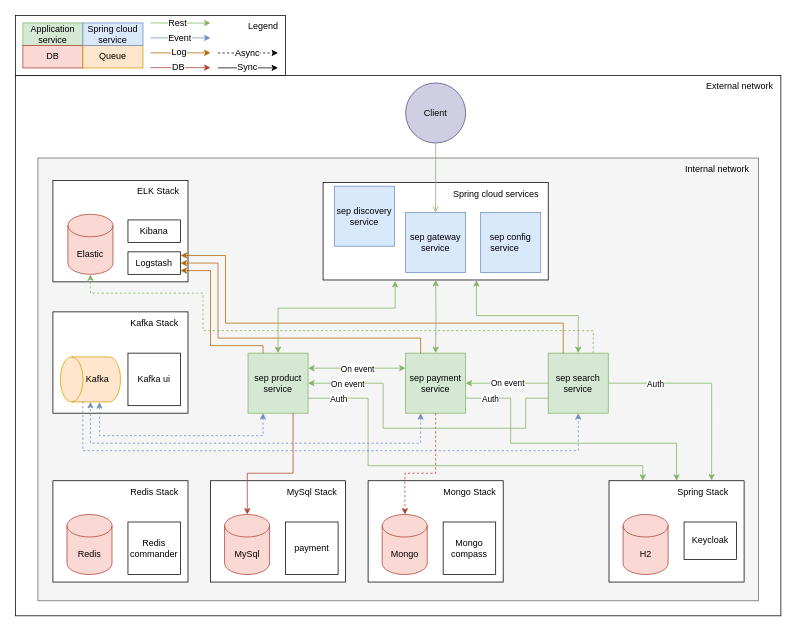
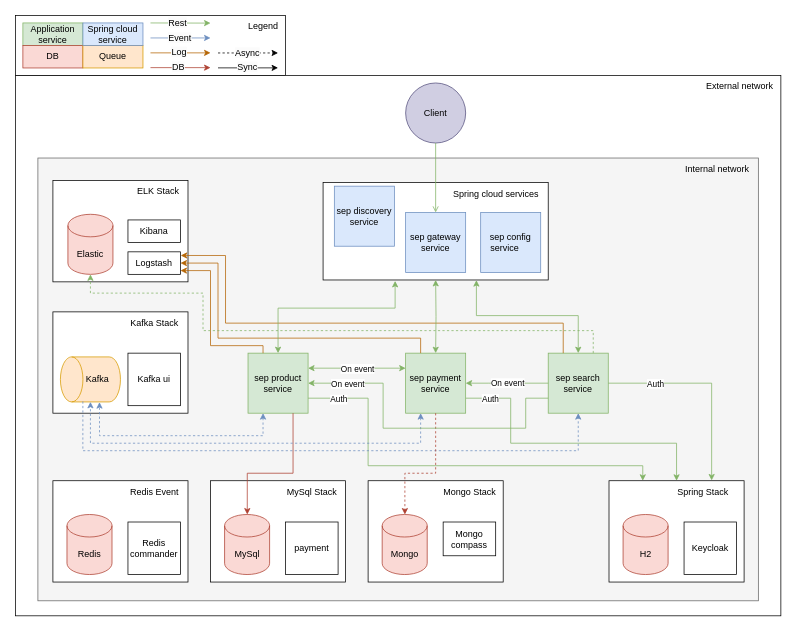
- <mxCell id="53" value="Redis Stack" style="text;html=1;align=center;verticalAlign=middle;resizable=0;points=[];autosize=1;strokeColor=none;fillColor=none;" parent="48" vertex="1"><mxGeometry x="90" width="90" height="30" as="geometry" /></mxCell>
+ <mxCell id="53" value="Redis Event" style="text;html=1;align=center;verticalAlign=middle;resizable=0;points=[];autosize=1;strokeColor=none;fillColor=none;" parent="48" vertex="1"><mxGeometry x="90" width="90" height="30" as="geometry" /></mxCell>
- <mxCell id="91" value="Keycloak" style="whiteSpace=wrap;html=1;aspect=fixed;" parent="88" vertex="1"><mxGeometry x="100" y="55" width="70" height="50" as="geometry" /></mxCell>
+ <mxCell id="91" value="Keycloak" style="whiteSpace=wrap;html=1;aspect=fixed;" parent="88" vertex="1"><mxGeometry x="100" y="55" width="70" height="70" as="geometry" /></mxCell>
- <mxCell id="58" value="Mongo compass" style="whiteSpace=wrap;html=1;aspect=fixed;" parent="55" vertex="1"><mxGeometry x="100" y="55" width="70" height="70" as="geometry" /></mxCell>
+ <mxCell id="58" value="Mongo compass" style="whiteSpace=wrap;html=1;aspect=fixed;" parent="55" vertex="1"><mxGeometry x="100" y="55" width="70" height="45" as="geometry" /></mxCell>
